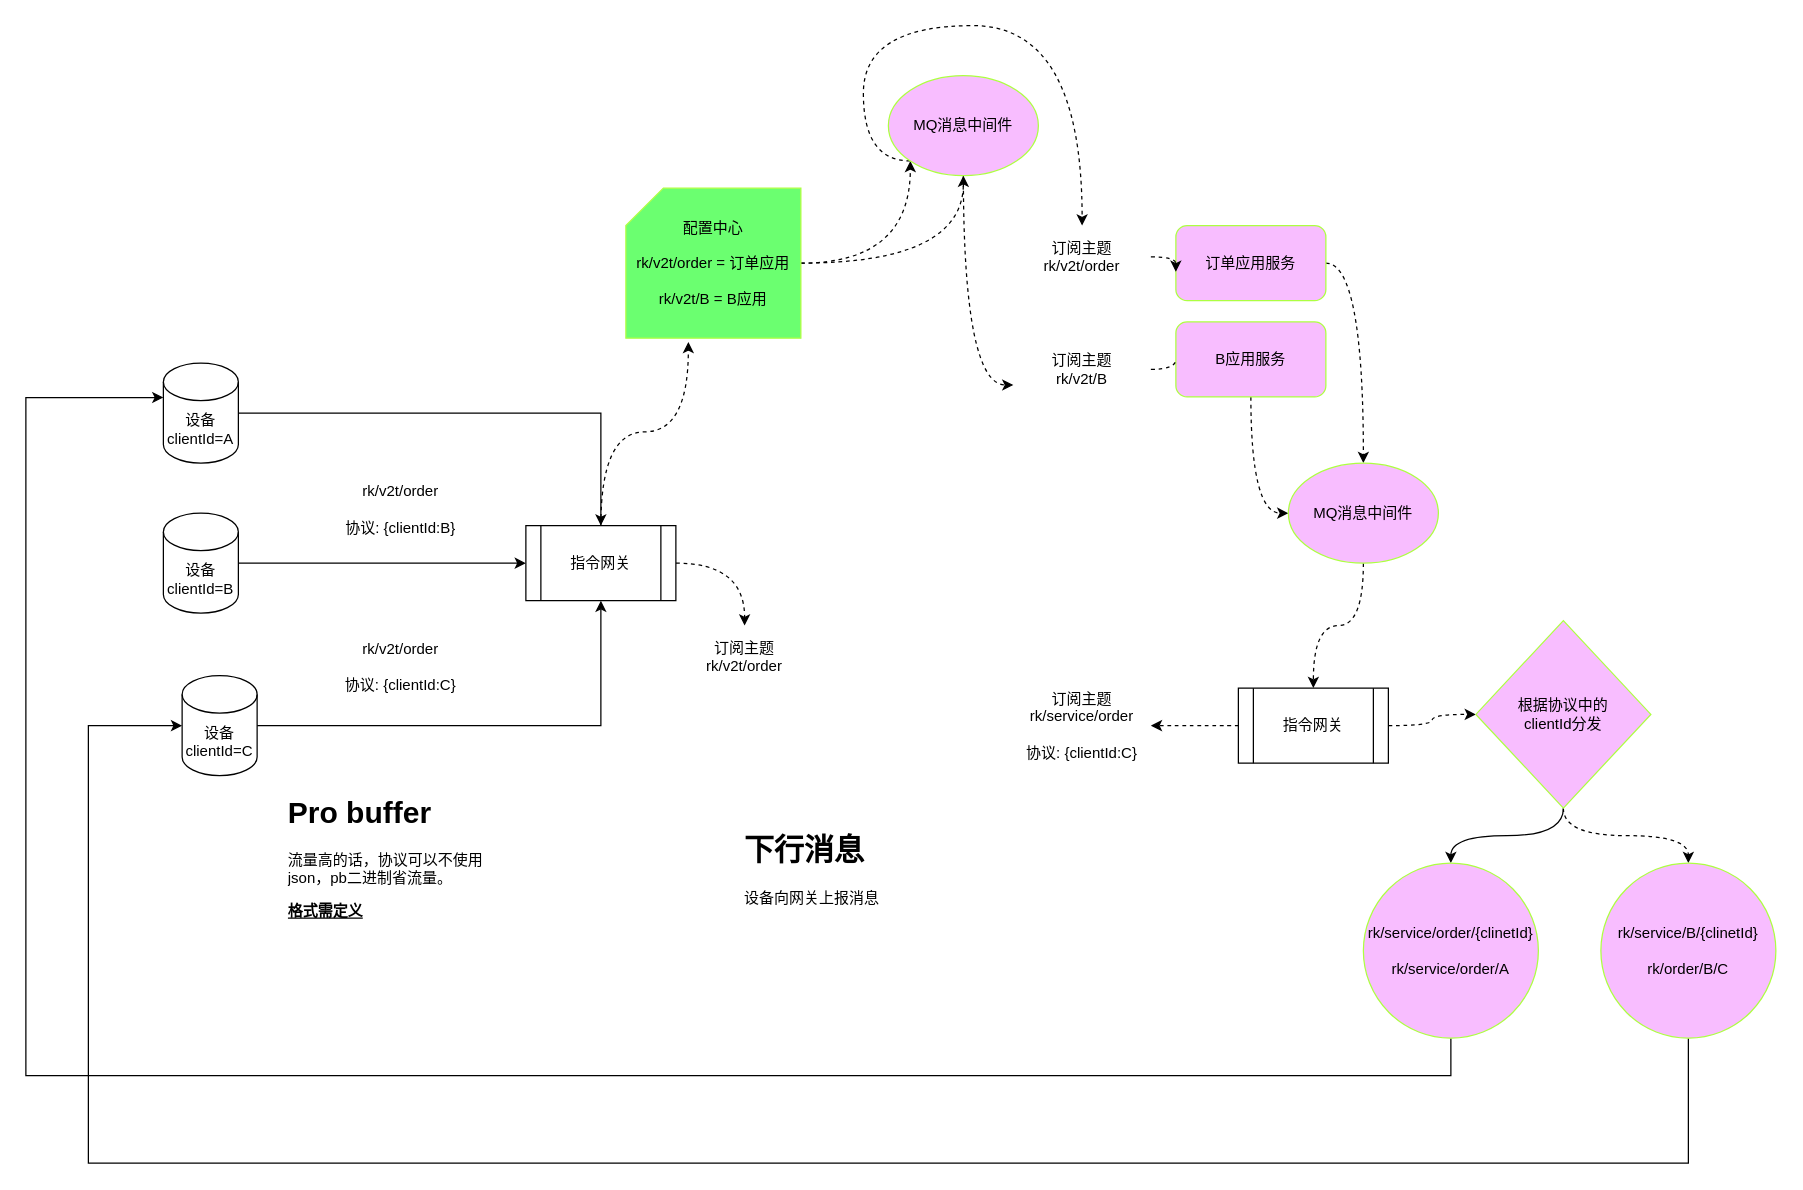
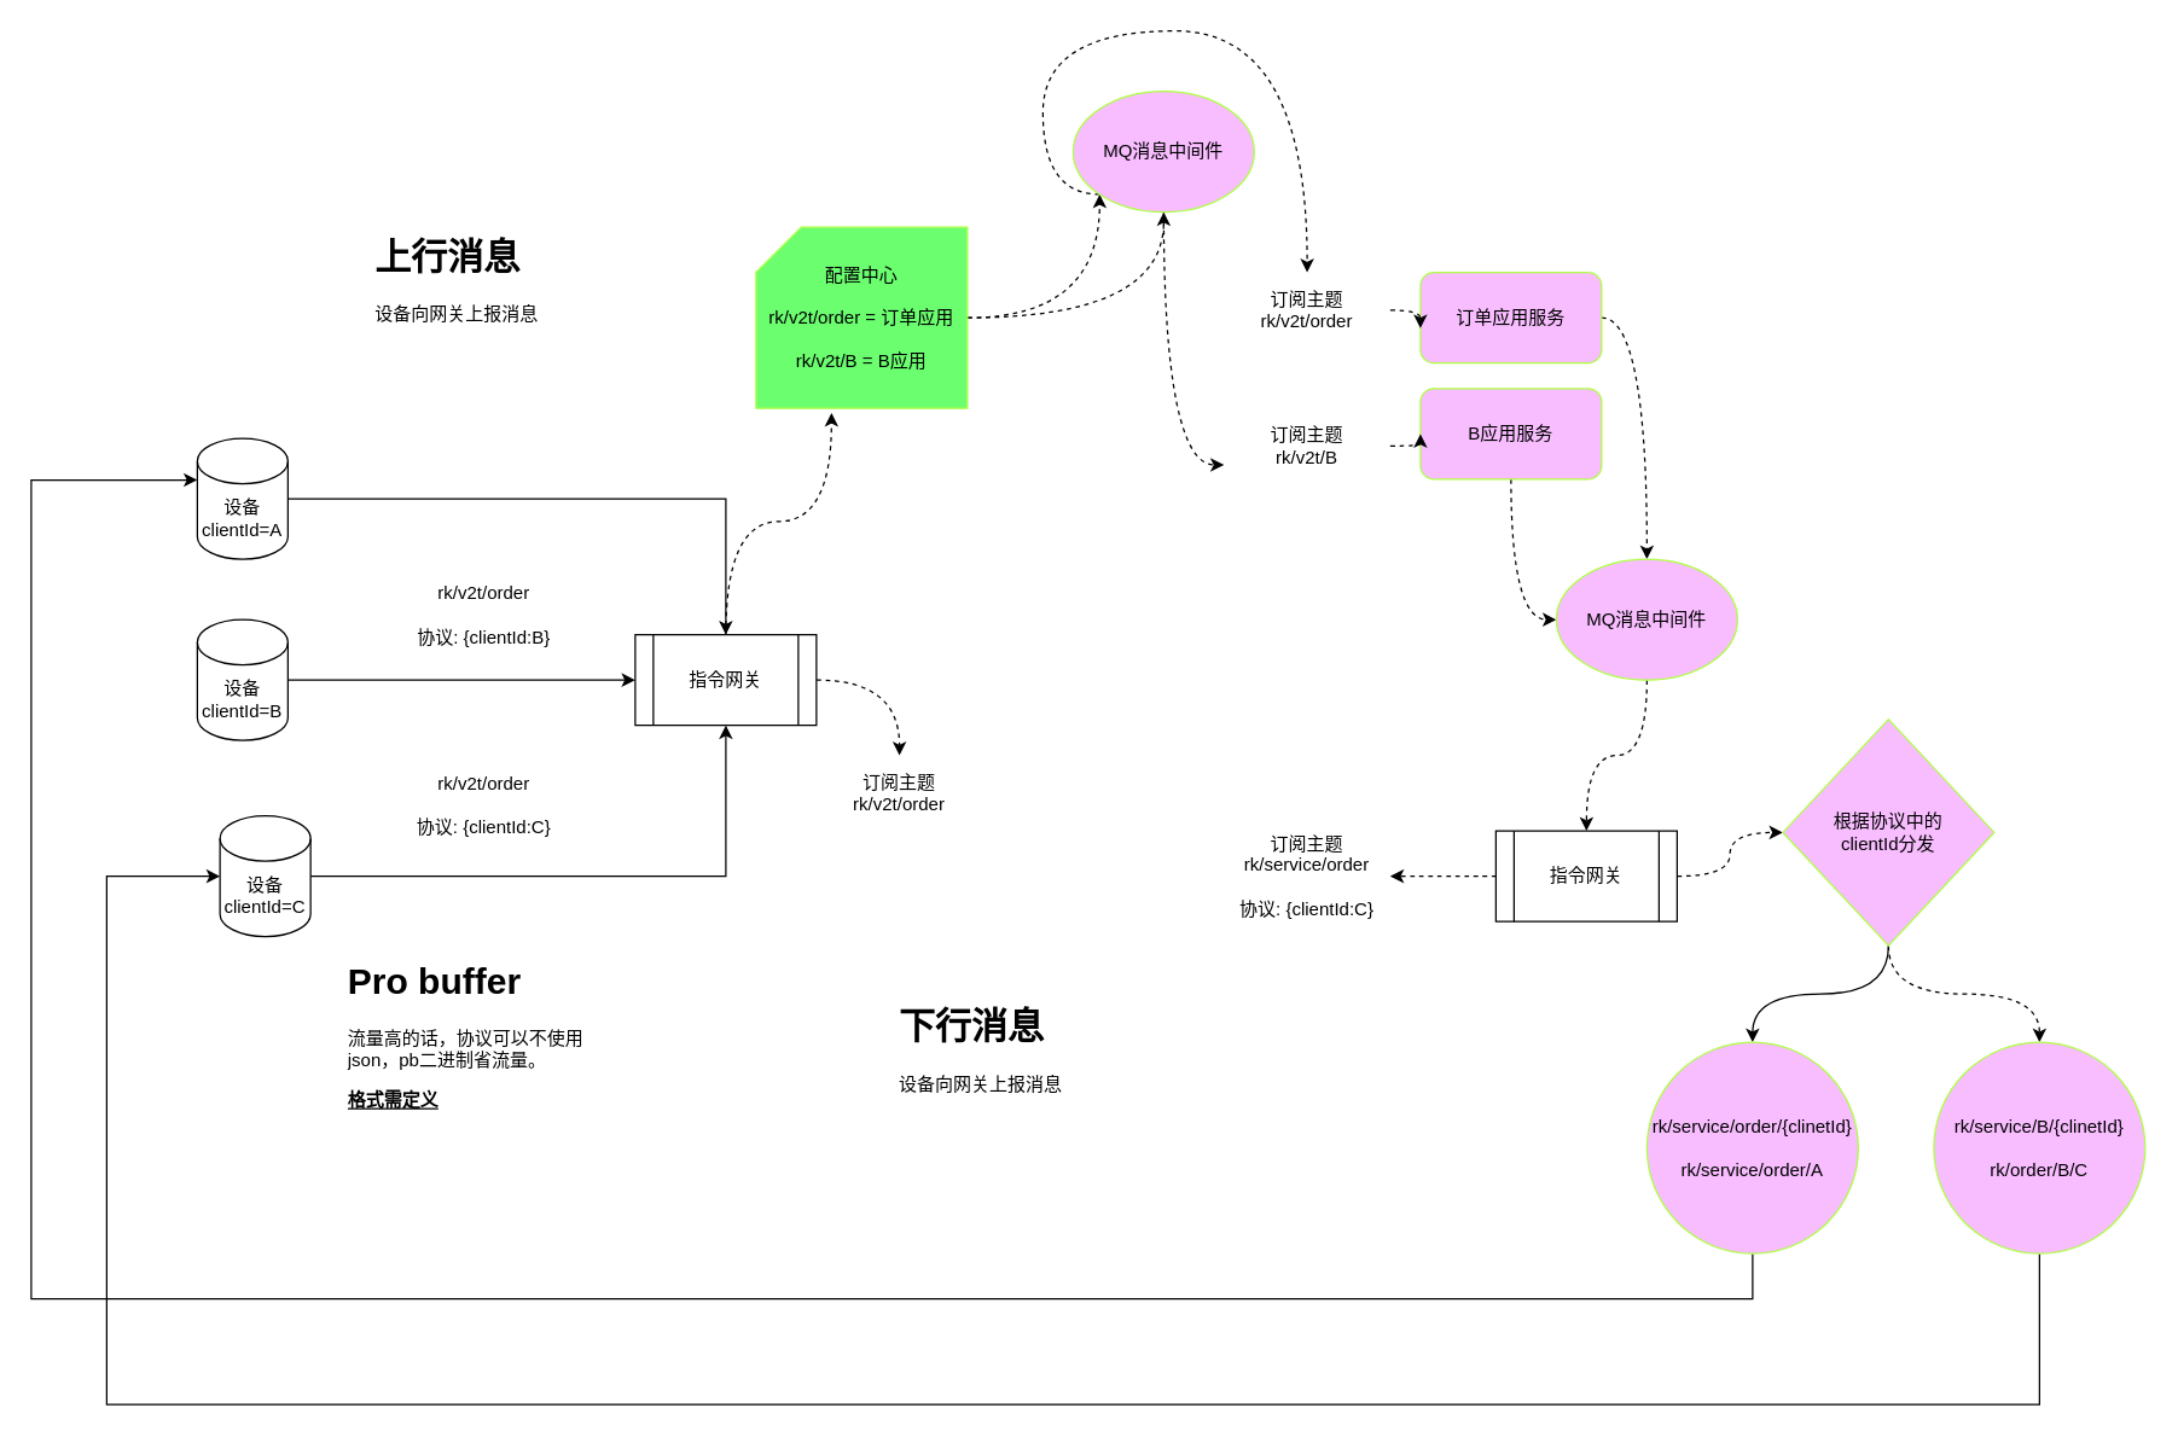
+ <mxCell id="22" value="&lt;h1&gt;上行消息&lt;/h1&gt;&lt;p&gt;设备向网关上报消息&lt;/p&gt;" style="text;html=1;strokeColor=none;fillColor=none;spacing=5;spacingTop=-20;whiteSpace=wrap;overflow=hidden;rounded=0;" vertex="1" parent="1"><mxGeometry x="242.5" y="150" width="155" height="80" as="geometry" /></mxCell>
- <mxCell id="33" style="edgeStyle=orthogonalEdgeStyle;curved=1;rounded=0;orthogonalLoop=1;jettySize=auto;html=1;exitX=1;exitY=0.5;exitDx=0;exitDy=0;dashed=1;endArrow=none;" edge="1" parent="1" source="34" target="21"><mxGeometry relative="1" as="geometry" /></mxCell>
+ <mxCell id="33" style="edgeStyle=orthogonalEdgeStyle;curved=1;rounded=0;orthogonalLoop=1;jettySize=auto;html=1;exitX=1;exitY=0.5;exitDx=0;exitDy=0;dashed=1;" edge="1" parent="1" source="34" target="21"><mxGeometry relative="1" as="geometry" /></mxCell>
- <mxCell id="39" value="根据协议中的&lt;br&gt;clientId分发" style="rhombus;whiteSpace=wrap;html=1;strokeColor=#ADFF42;fillColor=#F8BDFF;" vertex="1" parent="1"><mxGeometry x="1180" y="496" width="140" height="150" as="geometry" /></mxCell>
+ <mxCell id="39" value="根据协议中的&lt;br&gt;clientId分发" style="rhombus;whiteSpace=wrap;html=1;strokeColor=#ADFF42;fillColor=#F8BDFF;" vertex="1" parent="1"><mxGeometry x="1180" y="476" width="140" height="150" as="geometry" /></mxCell>
